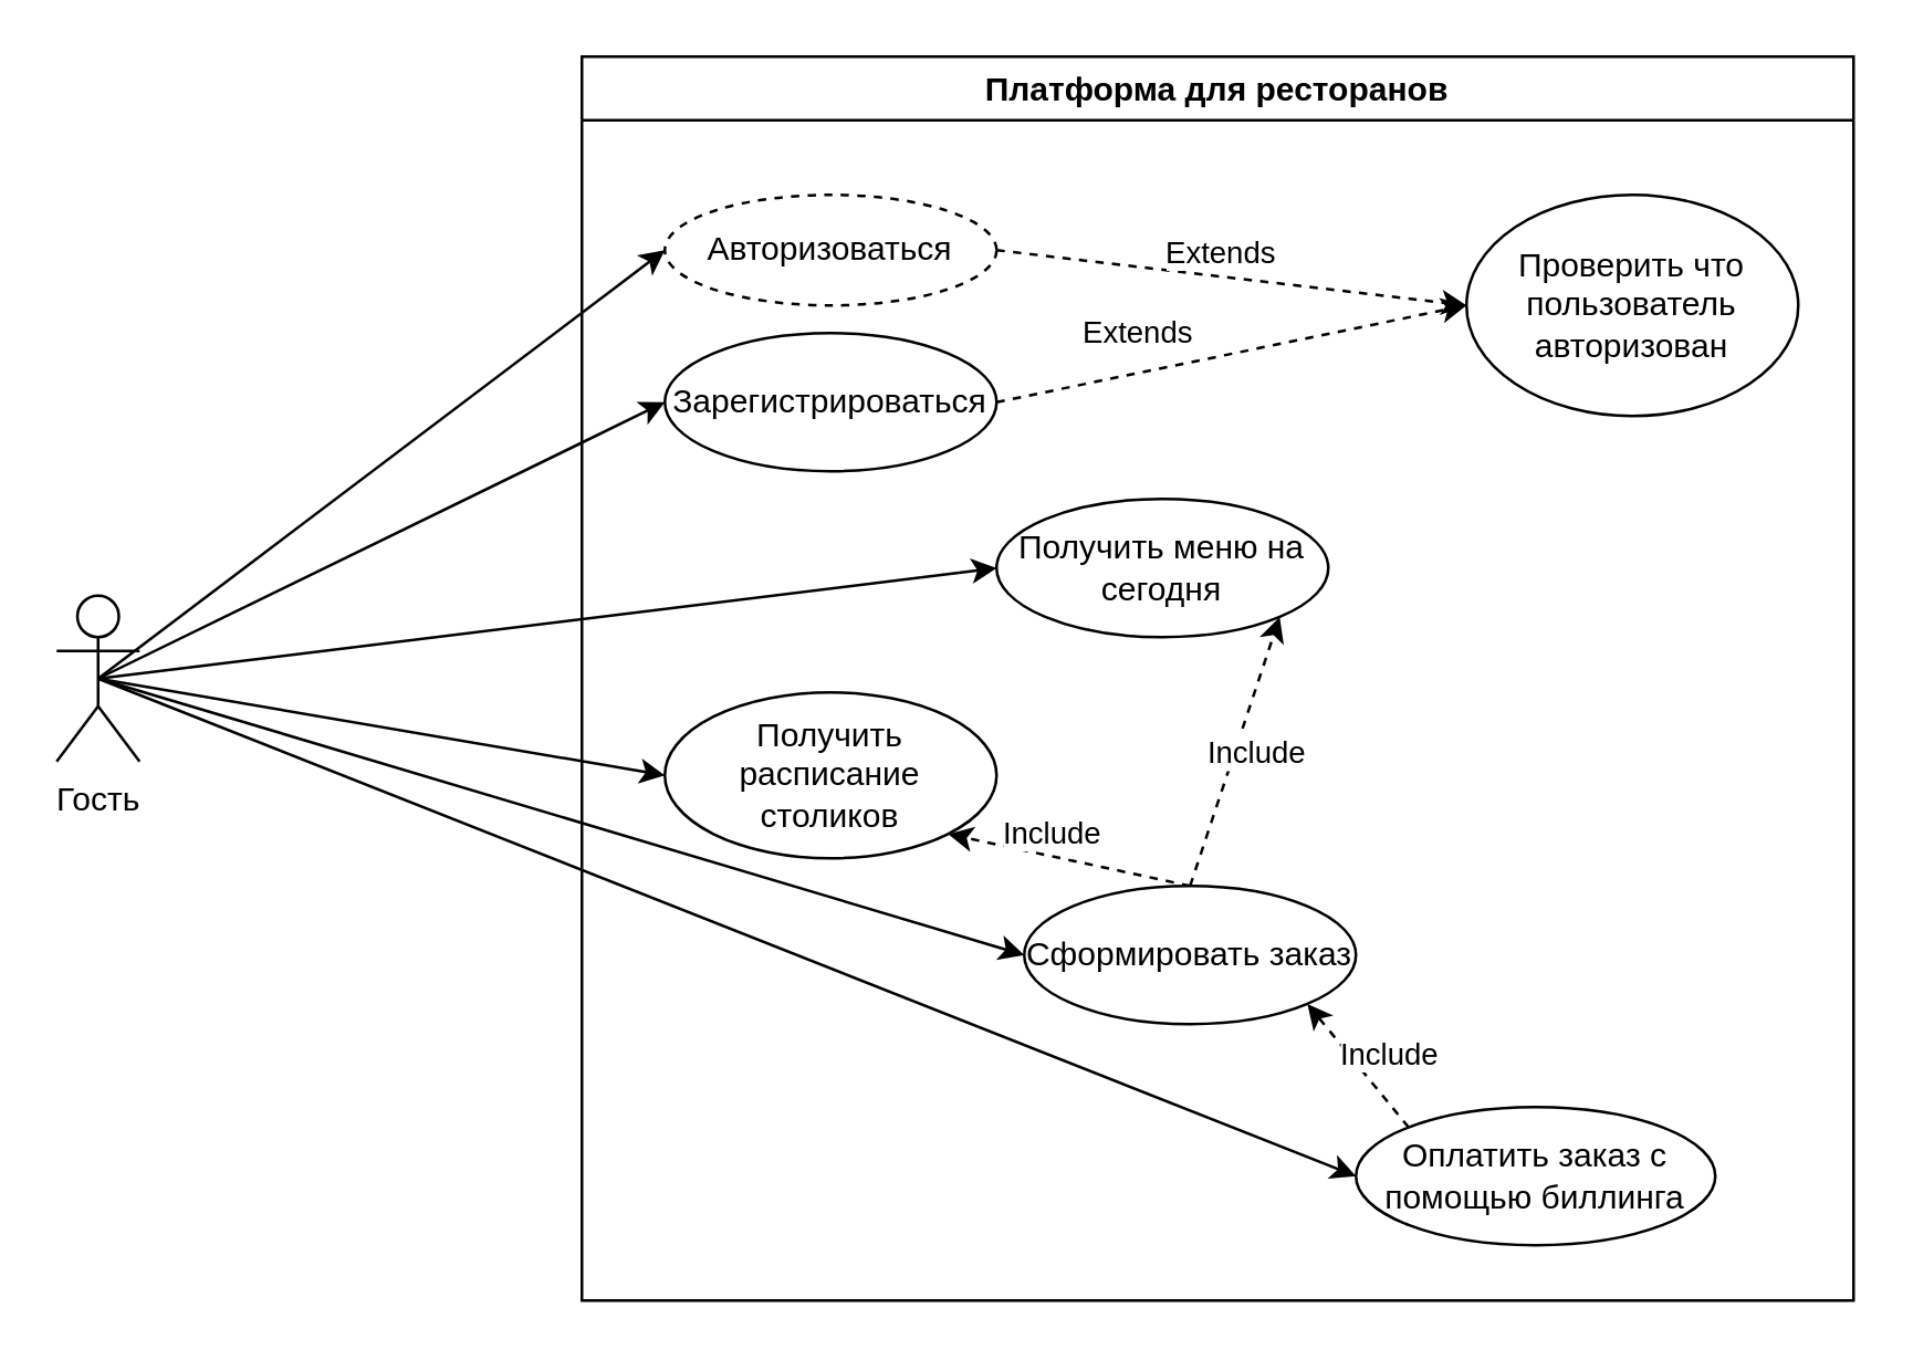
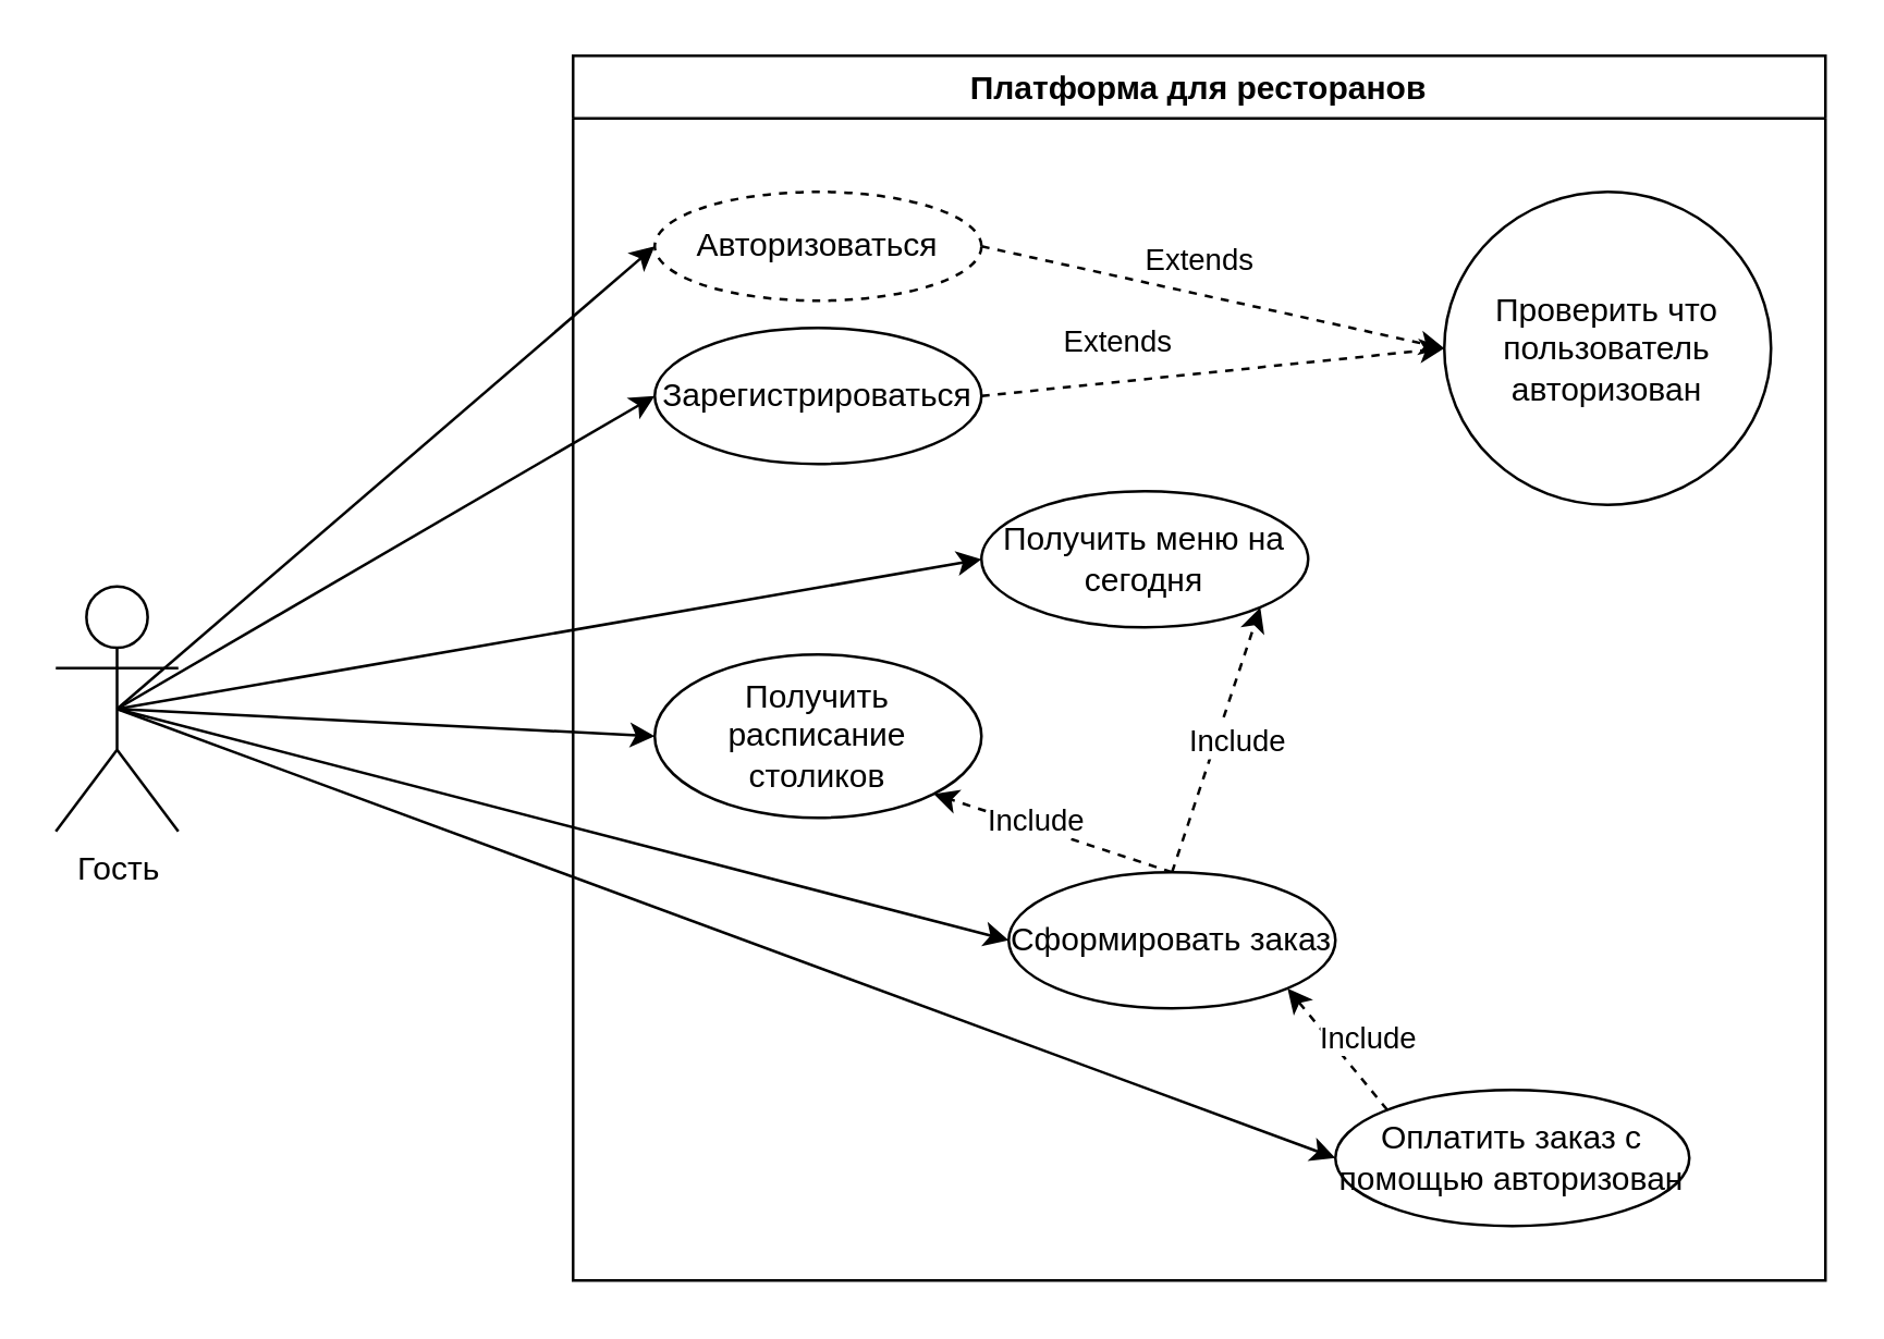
- <mxCell id="22" value="Проверить что пользователь авторизован" style="ellipse;whiteSpace=wrap;html=1;" vertex="1" parent="9"><mxGeometry x="320" y="50" width="120" height="80" as="geometry" /></mxCell>
+ <mxCell id="22" value="Проверить что пользователь авторизован" style="ellipse;whiteSpace=wrap;html=1;" vertex="1" parent="9"><mxGeometry x="320" y="50" width="120" height="115" as="geometry" /></mxCell>
- <mxCell id="8" value="Гость" style="shape=umlActor;verticalLabelPosition=bottom;verticalAlign=top;html=1;outlineConnect=0;" vertex="1" parent="1"><mxGeometry x="20" y="215" width="30" height="60" as="geometry" /></mxCell>
+ <mxCell id="8" value="Гость" style="shape=umlActor;verticalLabelPosition=bottom;verticalAlign=top;html=1;outlineConnect=0;" vertex="1" parent="1"><mxGeometry x="20" y="215" width="45" height="90" as="geometry" /></mxCell>
- <mxCell id="21" value="Получить расписание столиков" style="ellipse;whiteSpace=wrap;html=1;" vertex="1" parent="9"><mxGeometry x="30" y="230" width="120" height="60" as="geometry" /></mxCell>
+ <mxCell id="21" value="Получить расписание столиков" style="ellipse;whiteSpace=wrap;html=1;" vertex="1" parent="9"><mxGeometry x="30" y="220" width="120" height="60" as="geometry" /></mxCell>
- <mxCell id="20" value="Оплатить заказ с помощью биллинга" style="ellipse;whiteSpace=wrap;html=1;" vertex="1" parent="9"><mxGeometry x="280" y="380" width="130" height="50" as="geometry" /></mxCell>
+ <mxCell id="20" value="Оплатить заказ с помощью авторизован" style="ellipse;whiteSpace=wrap;html=1;" vertex="1" parent="9"><mxGeometry x="280" y="380" width="130" height="50" as="geometry" /></mxCell>
